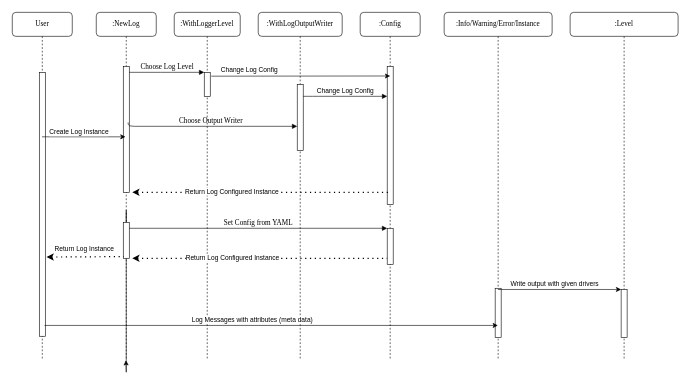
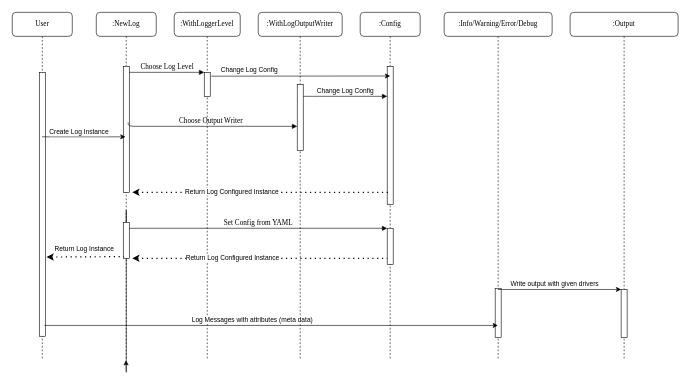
- <mxCell id="9" value=":Info/Warning/Error/Instance" style="shape=umlLifeline;perimeter=lifelinePerimeter;whiteSpace=wrap;html=1;container=1;collapsible=0;recursiveResize=0;outlineConnect=0;rounded=1;shadow=0;comic=0;labelBackgroundColor=none;strokeWidth=1;fontFamily=Verdana;fontSize=12;align=center;" parent="1" vertex="1"><mxGeometry x="740" y="20" width="180" height="580" as="geometry" /></mxCell>
+ <mxCell id="9" value=":Info/Warning/Error/Debug" style="shape=umlLifeline;perimeter=lifelinePerimeter;whiteSpace=wrap;html=1;container=1;collapsible=0;recursiveResize=0;outlineConnect=0;rounded=1;shadow=0;comic=0;labelBackgroundColor=none;strokeWidth=1;fontFamily=Verdana;fontSize=12;align=center;" parent="1" vertex="1"><mxGeometry x="740" y="20" width="180" height="580" as="geometry" /></mxCell>
- <mxCell id="20" value=":Level" style="shape=umlLifeline;perimeter=lifelinePerimeter;whiteSpace=wrap;html=1;container=1;collapsible=0;recursiveResize=0;outlineConnect=0;rounded=1;shadow=0;comic=0;labelBackgroundColor=none;strokeWidth=1;fontFamily=Verdana;fontSize=12;align=center;" vertex="1" parent="1"><mxGeometry x="950" y="20" width="180" height="580" as="geometry" /></mxCell>
+ <mxCell id="20" value=":Output" style="shape=umlLifeline;perimeter=lifelinePerimeter;whiteSpace=wrap;html=1;container=1;collapsible=0;recursiveResize=0;outlineConnect=0;rounded=1;shadow=0;comic=0;labelBackgroundColor=none;strokeWidth=1;fontFamily=Verdana;fontSize=12;align=center;" vertex="1" parent="1"><mxGeometry x="950" y="20" width="180" height="580" as="geometry" /></mxCell>
